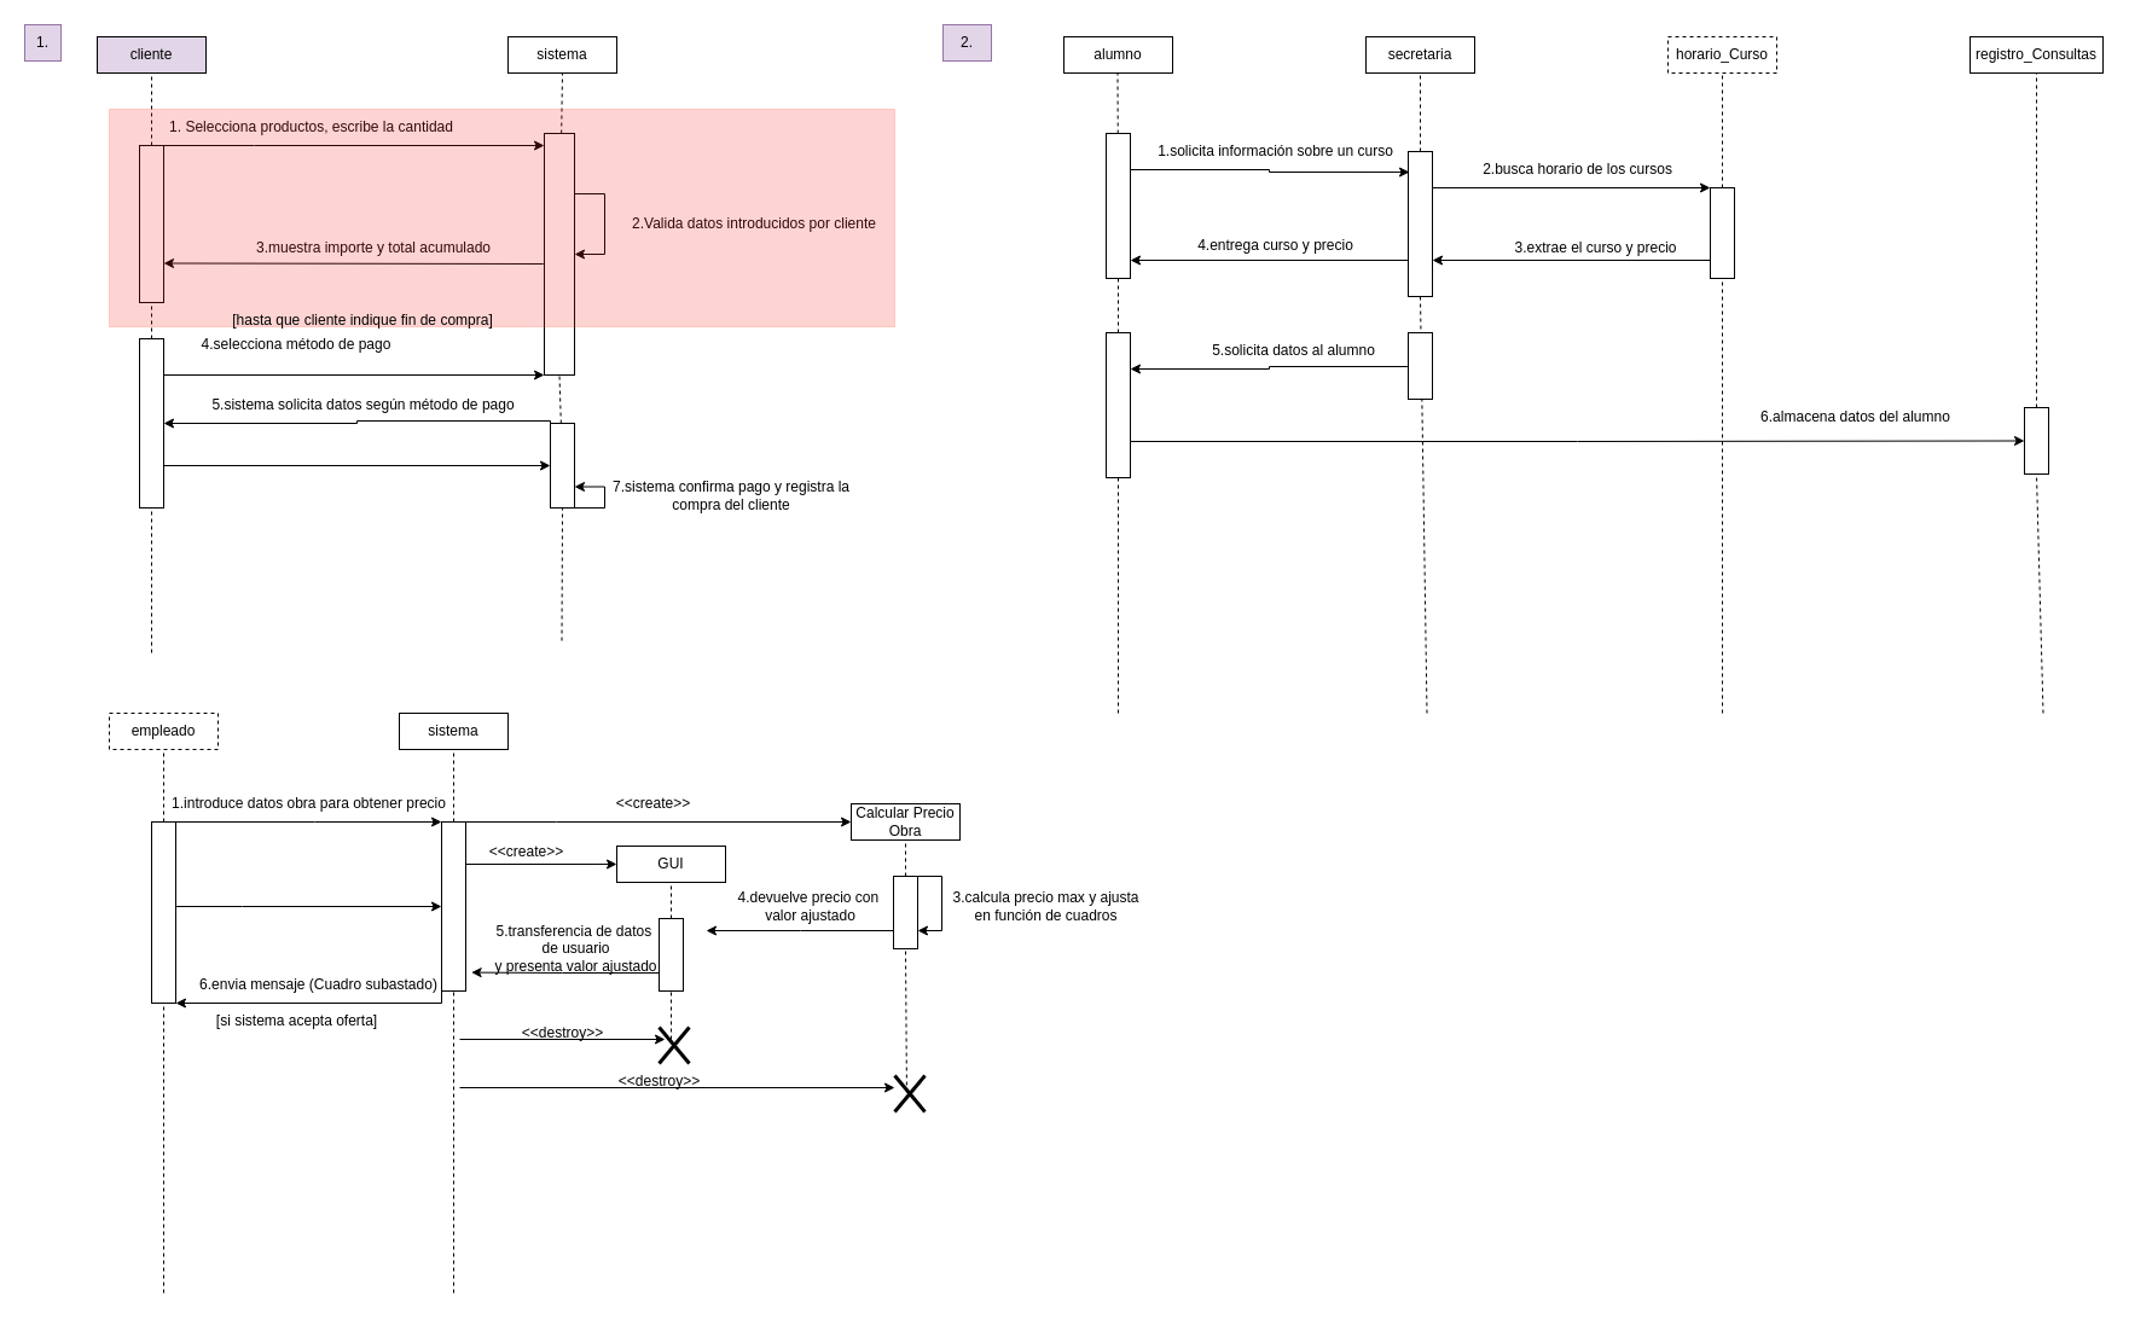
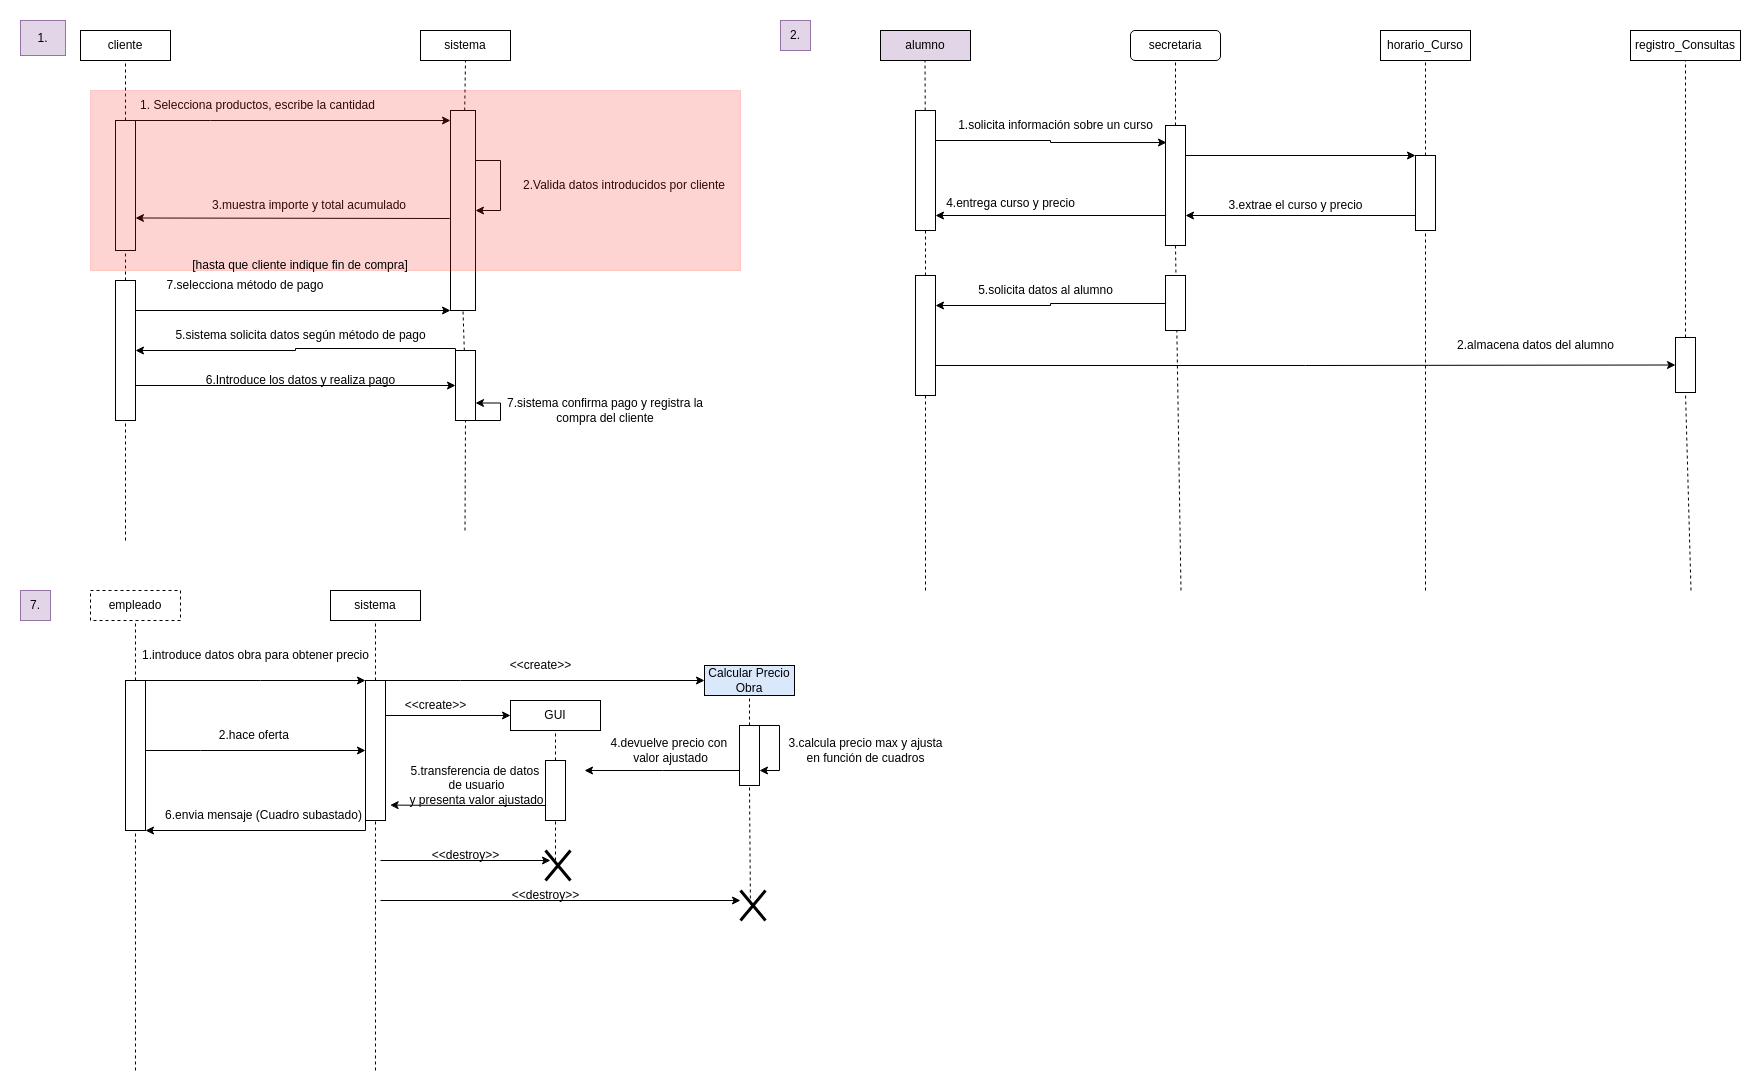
- <mxCell id="30" value="1." style="whiteSpace=wrap;html=1;fillColor=#e1d5e7;strokeColor=#9673a6;" parent="1" vertex="1"><mxGeometry x="20" y="20" width="30" height="30" as="geometry" /></mxCell>
+ <mxCell id="30" value="1." style="whiteSpace=wrap;html=1;fillColor=#e1d5e7;strokeColor=#9673a6;" parent="1" vertex="1"><mxGeometry x="20" y="20" width="45" height="35" as="geometry" /></mxCell>
- <mxCell id="31" value="2." style="whiteSpace=wrap;html=1;fillColor=#e1d5e7;strokeColor=#9673a6;" parent="1" vertex="1"><mxGeometry x="780" y="20" width="40" height="30" as="geometry" /></mxCell>
+ <mxCell id="31" value="2." style="whiteSpace=wrap;html=1;fillColor=#e1d5e7;strokeColor=#9673a6;" parent="1" vertex="1"><mxGeometry x="780" y="20" width="30" height="30" as="geometry" /></mxCell>
- <mxCell id="2" value="cliente" style="rounded=0;whiteSpace=wrap;html=1;fillColor=#e1d5e7;" parent="1" vertex="1"><mxGeometry x="80" y="30" width="90" height="30" as="geometry" /></mxCell>
+ <mxCell id="2" value="cliente" style="rounded=0;whiteSpace=wrap;html=1;" parent="1" vertex="1"><mxGeometry x="80" y="30" width="90" height="30" as="geometry" /></mxCell>
- <mxCell id="32" value="alumno" style="rounded=0;whiteSpace=wrap;html=1;" parent="1" vertex="1"><mxGeometry x="880" y="30" width="90" height="30" as="geometry" /></mxCell>
+ <mxCell id="32" value="alumno" style="rounded=0;whiteSpace=wrap;html=1;fillColor=#e1d5e7;" parent="1" vertex="1"><mxGeometry x="880" y="30" width="90" height="30" as="geometry" /></mxCell>
- <mxCell id="33" value="secretaria" style="rounded=0;whiteSpace=wrap;html=1;" parent="1" vertex="1"><mxGeometry x="1130" y="30" width="90" height="30" as="geometry" /></mxCell>
+ <mxCell id="33" value="secretaria" style="whiteSpace=wrap;html=1;rounded=1;" parent="1" vertex="1"><mxGeometry x="1130" y="30" width="90" height="30" as="geometry" /></mxCell>
- <mxCell id="34" value="horario_Curso" style="rounded=0;whiteSpace=wrap;html=1;dashed=1;" parent="1" vertex="1"><mxGeometry x="1380" y="30" width="90" height="30" as="geometry" /></mxCell>
+ <mxCell id="34" value="horario_Curso" style="rounded=0;whiteSpace=wrap;html=1;" parent="1" vertex="1"><mxGeometry x="1380" y="30" width="90" height="30" as="geometry" /></mxCell>
- <mxCell id="50" value="2.busca horario de los cursos" style="text;html=1;align=center;verticalAlign=middle;resizable=0;points=[];autosize=1;strokeColor=none;fillColor=none;" parent="1" vertex="1"><mxGeometry x="1215" y="125" width="180" height="30" as="geometry" /></mxCell>
- <mxCell id="53" value="4.entrega curso y precio" style="text;html=1;align=center;verticalAlign=middle;resizable=0;points=[];autosize=1;strokeColor=none;fillColor=none;" parent="1" vertex="1"><mxGeometry x="980" y="188" width="150" height="30" as="geometry" /></mxCell>
+ <mxCell id="53" value="4.entrega curso y precio" style="text;html=1;align=center;verticalAlign=middle;resizable=0;points=[];autosize=1;strokeColor=none;fillColor=none;" parent="1" vertex="1"><mxGeometry x="935" y="188" width="150" height="30" as="geometry" /></mxCell>
- <mxCell id="51" value="3.extrae el curso y precio" style="text;html=1;align=center;verticalAlign=middle;resizable=0;points=[];autosize=1;strokeColor=none;fillColor=none;" parent="1" vertex="1"><mxGeometry x="1240" y="190" width="160" height="30" as="geometry" /></mxCell>
+ <mxCell id="51" value="3.extrae el curso y precio" style="text;html=1;align=center;verticalAlign=middle;resizable=0;points=[];autosize=1;strokeColor=none;fillColor=none;" parent="1" vertex="1"><mxGeometry x="1215" y="190" width="160" height="30" as="geometry" /></mxCell>
- <mxCell id="22" value="4.selecciona método de pago" style="text;html=1;align=center;verticalAlign=middle;whiteSpace=wrap;rounded=0;" parent="1" vertex="1"><mxGeometry x="125" y="270" width="240" height="30" as="geometry" /></mxCell>
+ <mxCell id="22" value="7.selecciona método de pago" style="text;html=1;align=center;verticalAlign=middle;whiteSpace=wrap;rounded=0;" parent="1" vertex="1"><mxGeometry x="125" y="270" width="240" height="30" as="geometry" /></mxCell>
- <mxCell id="59" value="5.solicita datos al alumno" style="text;html=1;align=center;verticalAlign=middle;resizable=0;points=[];autosize=1;strokeColor=none;fillColor=none;" parent="1" vertex="1"><mxGeometry x="990" y="275" width="160" height="30" as="geometry" /></mxCell>
+ <mxCell id="59" value="5.solicita datos al alumno" style="text;html=1;align=center;verticalAlign=middle;resizable=0;points=[];autosize=1;strokeColor=none;fillColor=none;" parent="1" vertex="1"><mxGeometry x="965" y="275" width="160" height="30" as="geometry" /></mxCell>
- <mxCell id="62" value="6.almacena datos del alumno" style="text;html=1;align=center;verticalAlign=middle;resizable=0;points=[];autosize=1;strokeColor=none;fillColor=none;" parent="1" vertex="1"><mxGeometry x="1445" y="330" width="180" height="30" as="geometry" /></mxCell>
+ <mxCell id="62" value="2.almacena datos del alumno" style="text;html=1;align=center;verticalAlign=middle;resizable=0;points=[];autosize=1;strokeColor=none;fillColor=none;" parent="1" vertex="1"><mxGeometry x="1445" y="330" width="180" height="30" as="geometry" /></mxCell>
+ <mxCell id="28" value="6.Introduce los datos y realiza pago" style="text;html=1;align=center;verticalAlign=middle;whiteSpace=wrap;rounded=0;" parent="1" vertex="1"><mxGeometry x="157.5" y="365" width="285" height="30" as="geometry" /></mxCell>
+ <mxCell id="63" value="7." style="whiteSpace=wrap;html=1;fillColor=#e1d5e7;strokeColor=#9673a6;" parent="1" vertex="1"><mxGeometry x="20" y="590" width="30" height="30" as="geometry" /></mxCell>
- <mxCell id="77" value="1.introduce datos obra para obtener precio" style="text;html=1;align=center;verticalAlign=middle;resizable=0;points=[];autosize=1;strokeColor=none;fillColor=none;" parent="1" vertex="1"><mxGeometry x="130" y="650" width="250" height="30" as="geometry" /></mxCell>
+ <mxCell id="77" value="1.introduce datos obra para obtener precio" style="text;html=1;align=center;verticalAlign=middle;resizable=0;points=[];autosize=1;strokeColor=none;fillColor=none;" parent="1" vertex="1"><mxGeometry x="130" y="640" width="250" height="30" as="geometry" /></mxCell>
- <mxCell id="90" value="Calcular Precio Obra" style="rounded=0;whiteSpace=wrap;html=1;" parent="1" vertex="1"><mxGeometry x="704" y="665" width="90" height="30" as="geometry" /></mxCell>
+ <mxCell id="90" value="Calcular Precio Obra" style="rounded=0;whiteSpace=wrap;html=1;fillColor=#dae8fc;" parent="1" vertex="1"><mxGeometry x="704" y="665" width="90" height="30" as="geometry" /></mxCell>
+ <mxCell id="79" value="2.hace oferta&amp;nbsp;" style="text;html=1;align=center;verticalAlign=middle;resizable=0;points=[];autosize=1;strokeColor=none;fillColor=none;" parent="1" vertex="1"><mxGeometry x="205" y="720" width="100" height="30" as="geometry" /></mxCell>
- <mxCell id="80" value="[si sistema acepta oferta]" style="text;html=1;align=center;verticalAlign=middle;resizable=0;points=[];autosize=1;strokeColor=none;fillColor=none;" parent="1" vertex="1"><mxGeometry x="165" y="830" width="160" height="30" as="geometry" /></mxCell>
